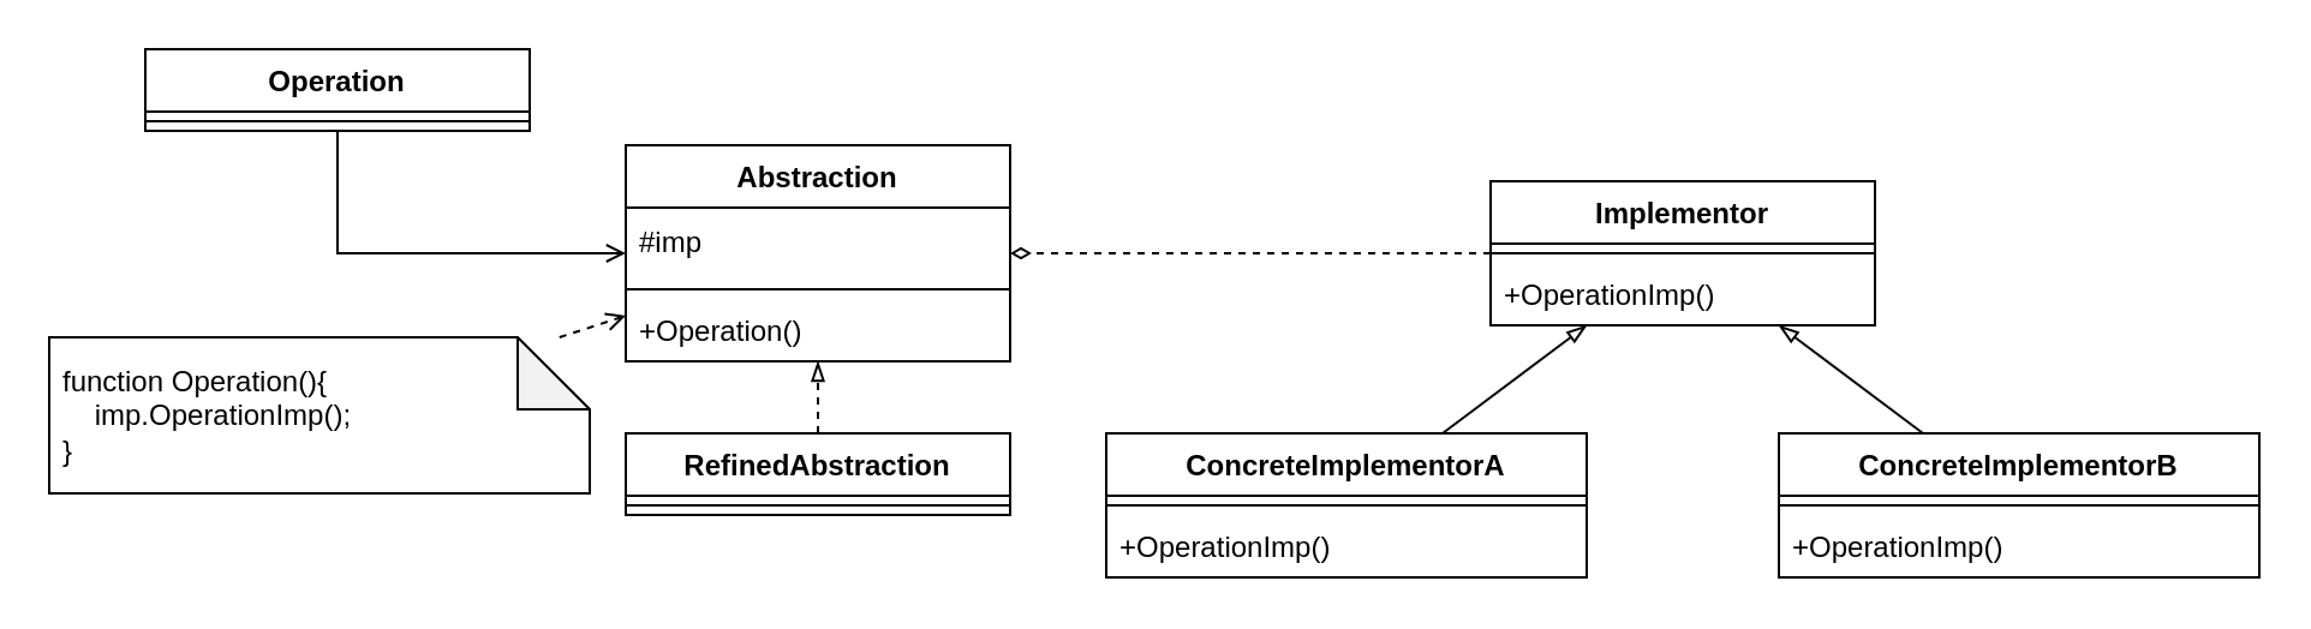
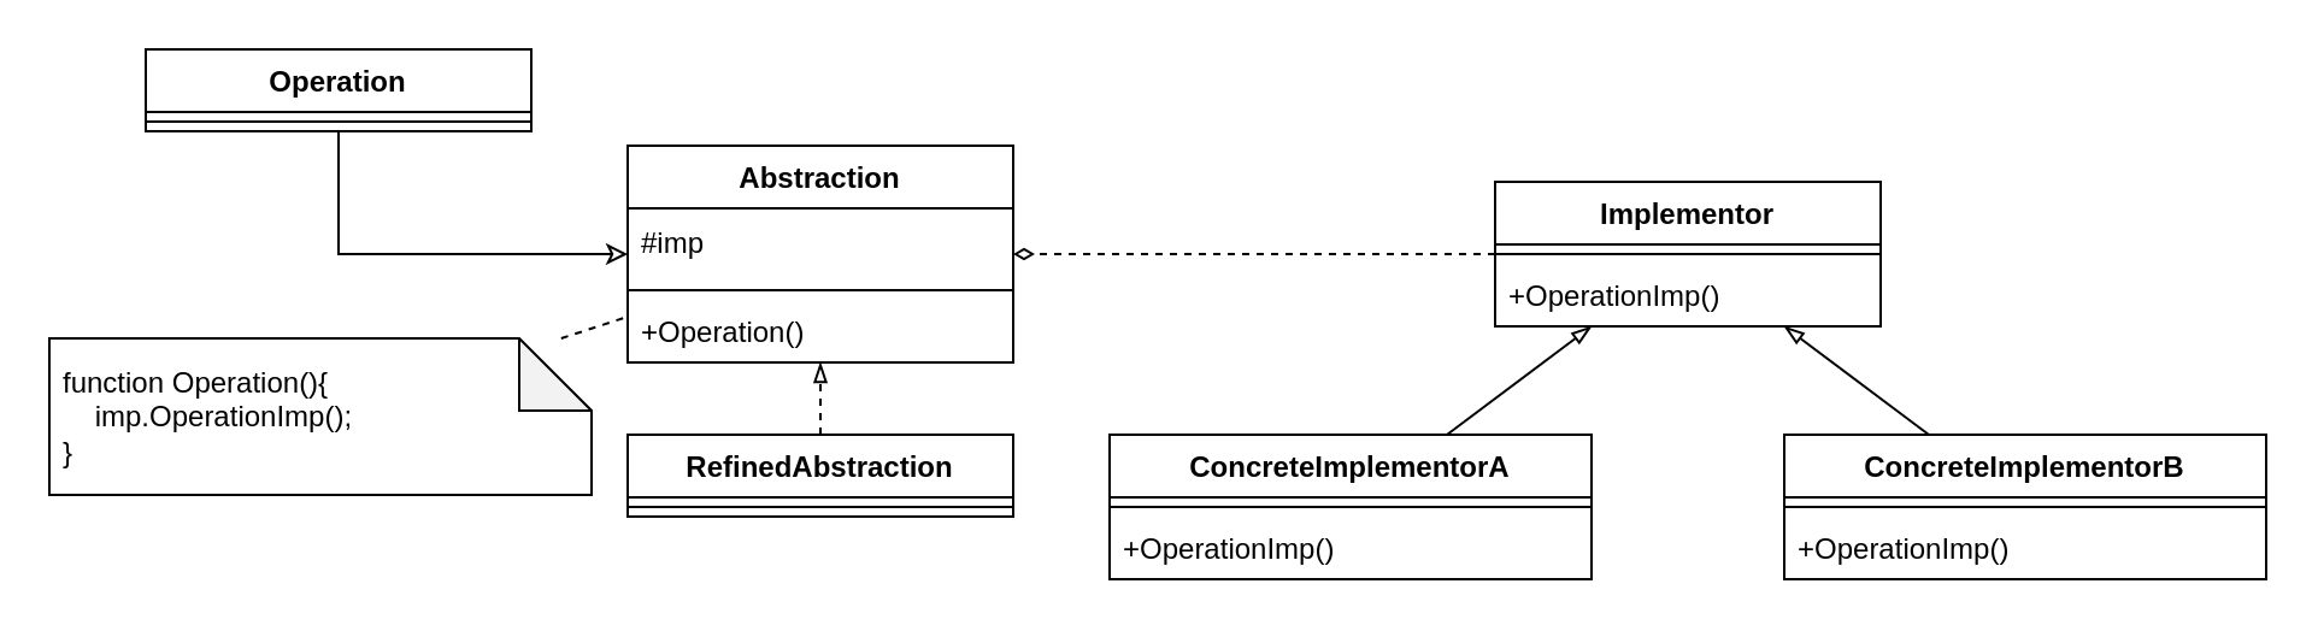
- <mxCell id="2" style="edgeStyle=orthogonalEdgeStyle;rounded=0;orthogonalLoop=1;jettySize=auto;html=1;entryX=0;entryY=0.5;entryDx=0;entryDy=0;exitX=0.5;exitY=1;exitDx=0;exitDy=0;endArrow=open;endFill=0;" edge="1" parent="1" source="3" target="7"><mxGeometry relative="1" as="geometry"><mxPoint x="140" y="110" as="targetPoint" /></mxGeometry></mxCell>
+ <mxCell id="2" style="edgeStyle=orthogonalEdgeStyle;rounded=0;orthogonalLoop=1;jettySize=auto;html=1;entryX=0;entryY=0.5;entryDx=0;entryDy=0;exitX=0.5;exitY=1;exitDx=0;exitDy=0;endArrow=classic;endFill=0;" edge="1" parent="1" source="3" target="7"><mxGeometry relative="1" as="geometry"><mxPoint x="140" y="110" as="targetPoint" /></mxGeometry></mxCell>
- <mxCell id="5" style="edgeStyle=none;rounded=0;orthogonalLoop=1;jettySize=auto;html=1;endArrow=open;endFill=0;dashed=1;" edge="1" parent="1" source="6" target="7"><mxGeometry relative="1" as="geometry" /></mxCell>
+ <mxCell id="5" style="edgeStyle=none;rounded=0;orthogonalLoop=1;jettySize=auto;html=1;endArrow=none;endFill=0;dashed=1;" edge="1" parent="1" source="6" target="7"><mxGeometry relative="1" as="geometry" /></mxCell>
